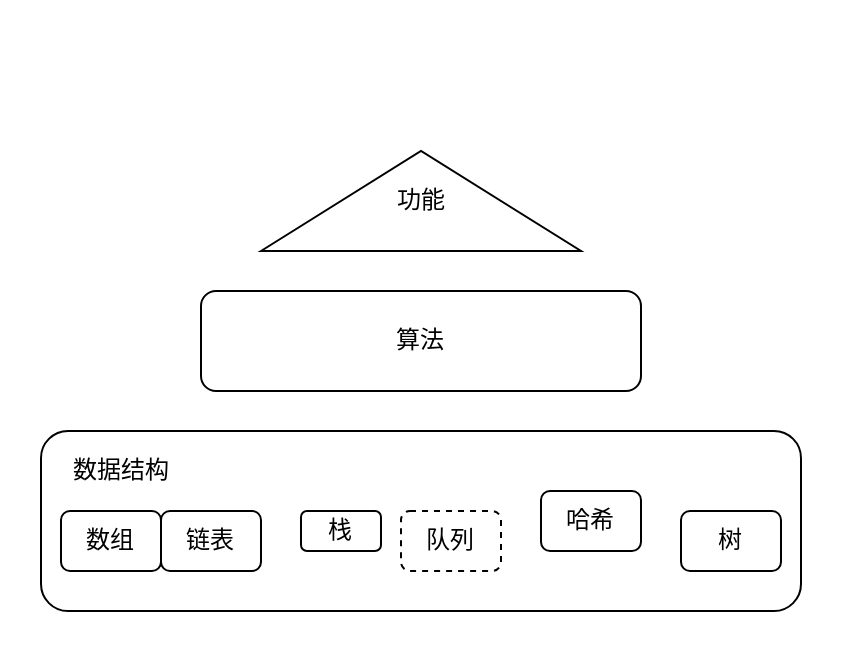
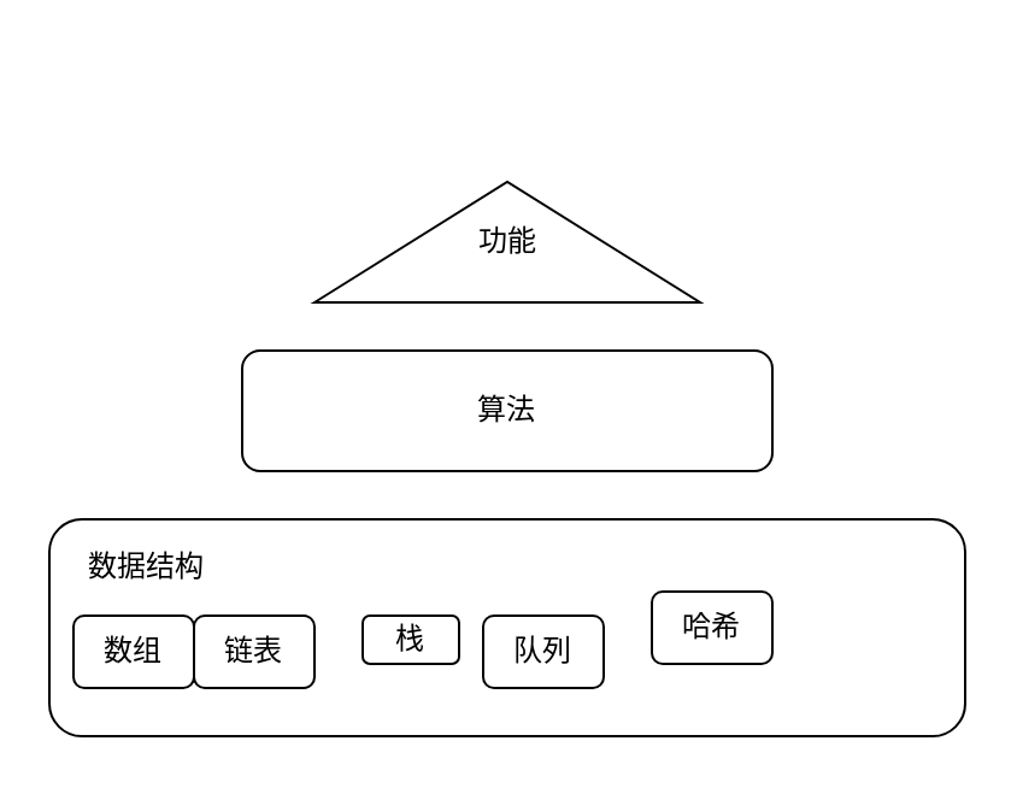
- <mxCell id="10" value="队列" style="rounded=1;whiteSpace=wrap;html=1;dashed=1;" vertex="1" parent="1"><mxGeometry x="200" y="255" width="50" height="30" as="geometry" /></mxCell>
+ <mxCell id="10" value="队列" style="rounded=1;whiteSpace=wrap;html=1;" vertex="1" parent="1"><mxGeometry x="200" y="255" width="50" height="30" as="geometry" /></mxCell>
- <mxCell id="12" value="树" style="rounded=1;whiteSpace=wrap;html=1;" vertex="1" parent="1"><mxGeometry x="340" y="255" width="50" height="30" as="geometry" /></mxCell>
